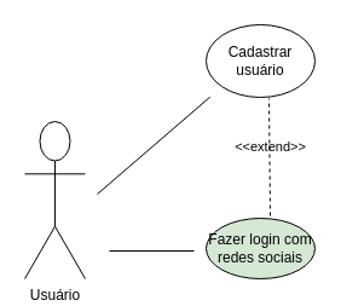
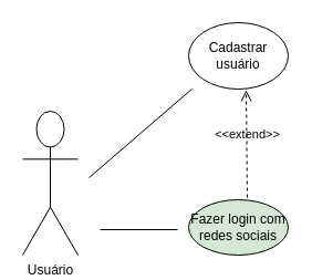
- <mxCell id="6" value="&amp;lt;&amp;lt;extend&amp;gt;&amp;gt;" style="endArrow=none;startArrow=none;endFill=0;startFill=0;endSize=8;html=1;verticalAlign=bottom;dashed=1;labelBackgroundColor=none;exitX=0.589;exitY=-0.04;exitDx=0;exitDy=0;exitPerimeter=0;entryX=0.578;entryY=1.017;entryDx=0;entryDy=0;entryPerimeter=0;" parent="1" source="5" target="4" edge="1"><mxGeometry width="160" relative="1" as="geometry"><mxPoint x="240" y="190" as="sourcePoint" /><mxPoint x="220" y="90" as="targetPoint" /></mxGeometry></mxCell>
+ <mxCell id="6" value="&amp;lt;&amp;lt;extend&amp;gt;&amp;gt;" style="endArrow=open;startArrow=none;endFill=0;startFill=0;endSize=8;html=1;verticalAlign=bottom;dashed=1;labelBackgroundColor=none;exitX=0.589;exitY=-0.04;exitDx=0;exitDy=0;exitPerimeter=0;entryX=0.578;entryY=1.017;entryDx=0;entryDy=0;entryPerimeter=0;" parent="1" source="5" target="4" edge="1"><mxGeometry width="160" relative="1" as="geometry"><mxPoint x="240" y="190" as="sourcePoint" /><mxPoint x="220" y="90" as="targetPoint" /></mxGeometry></mxCell>
